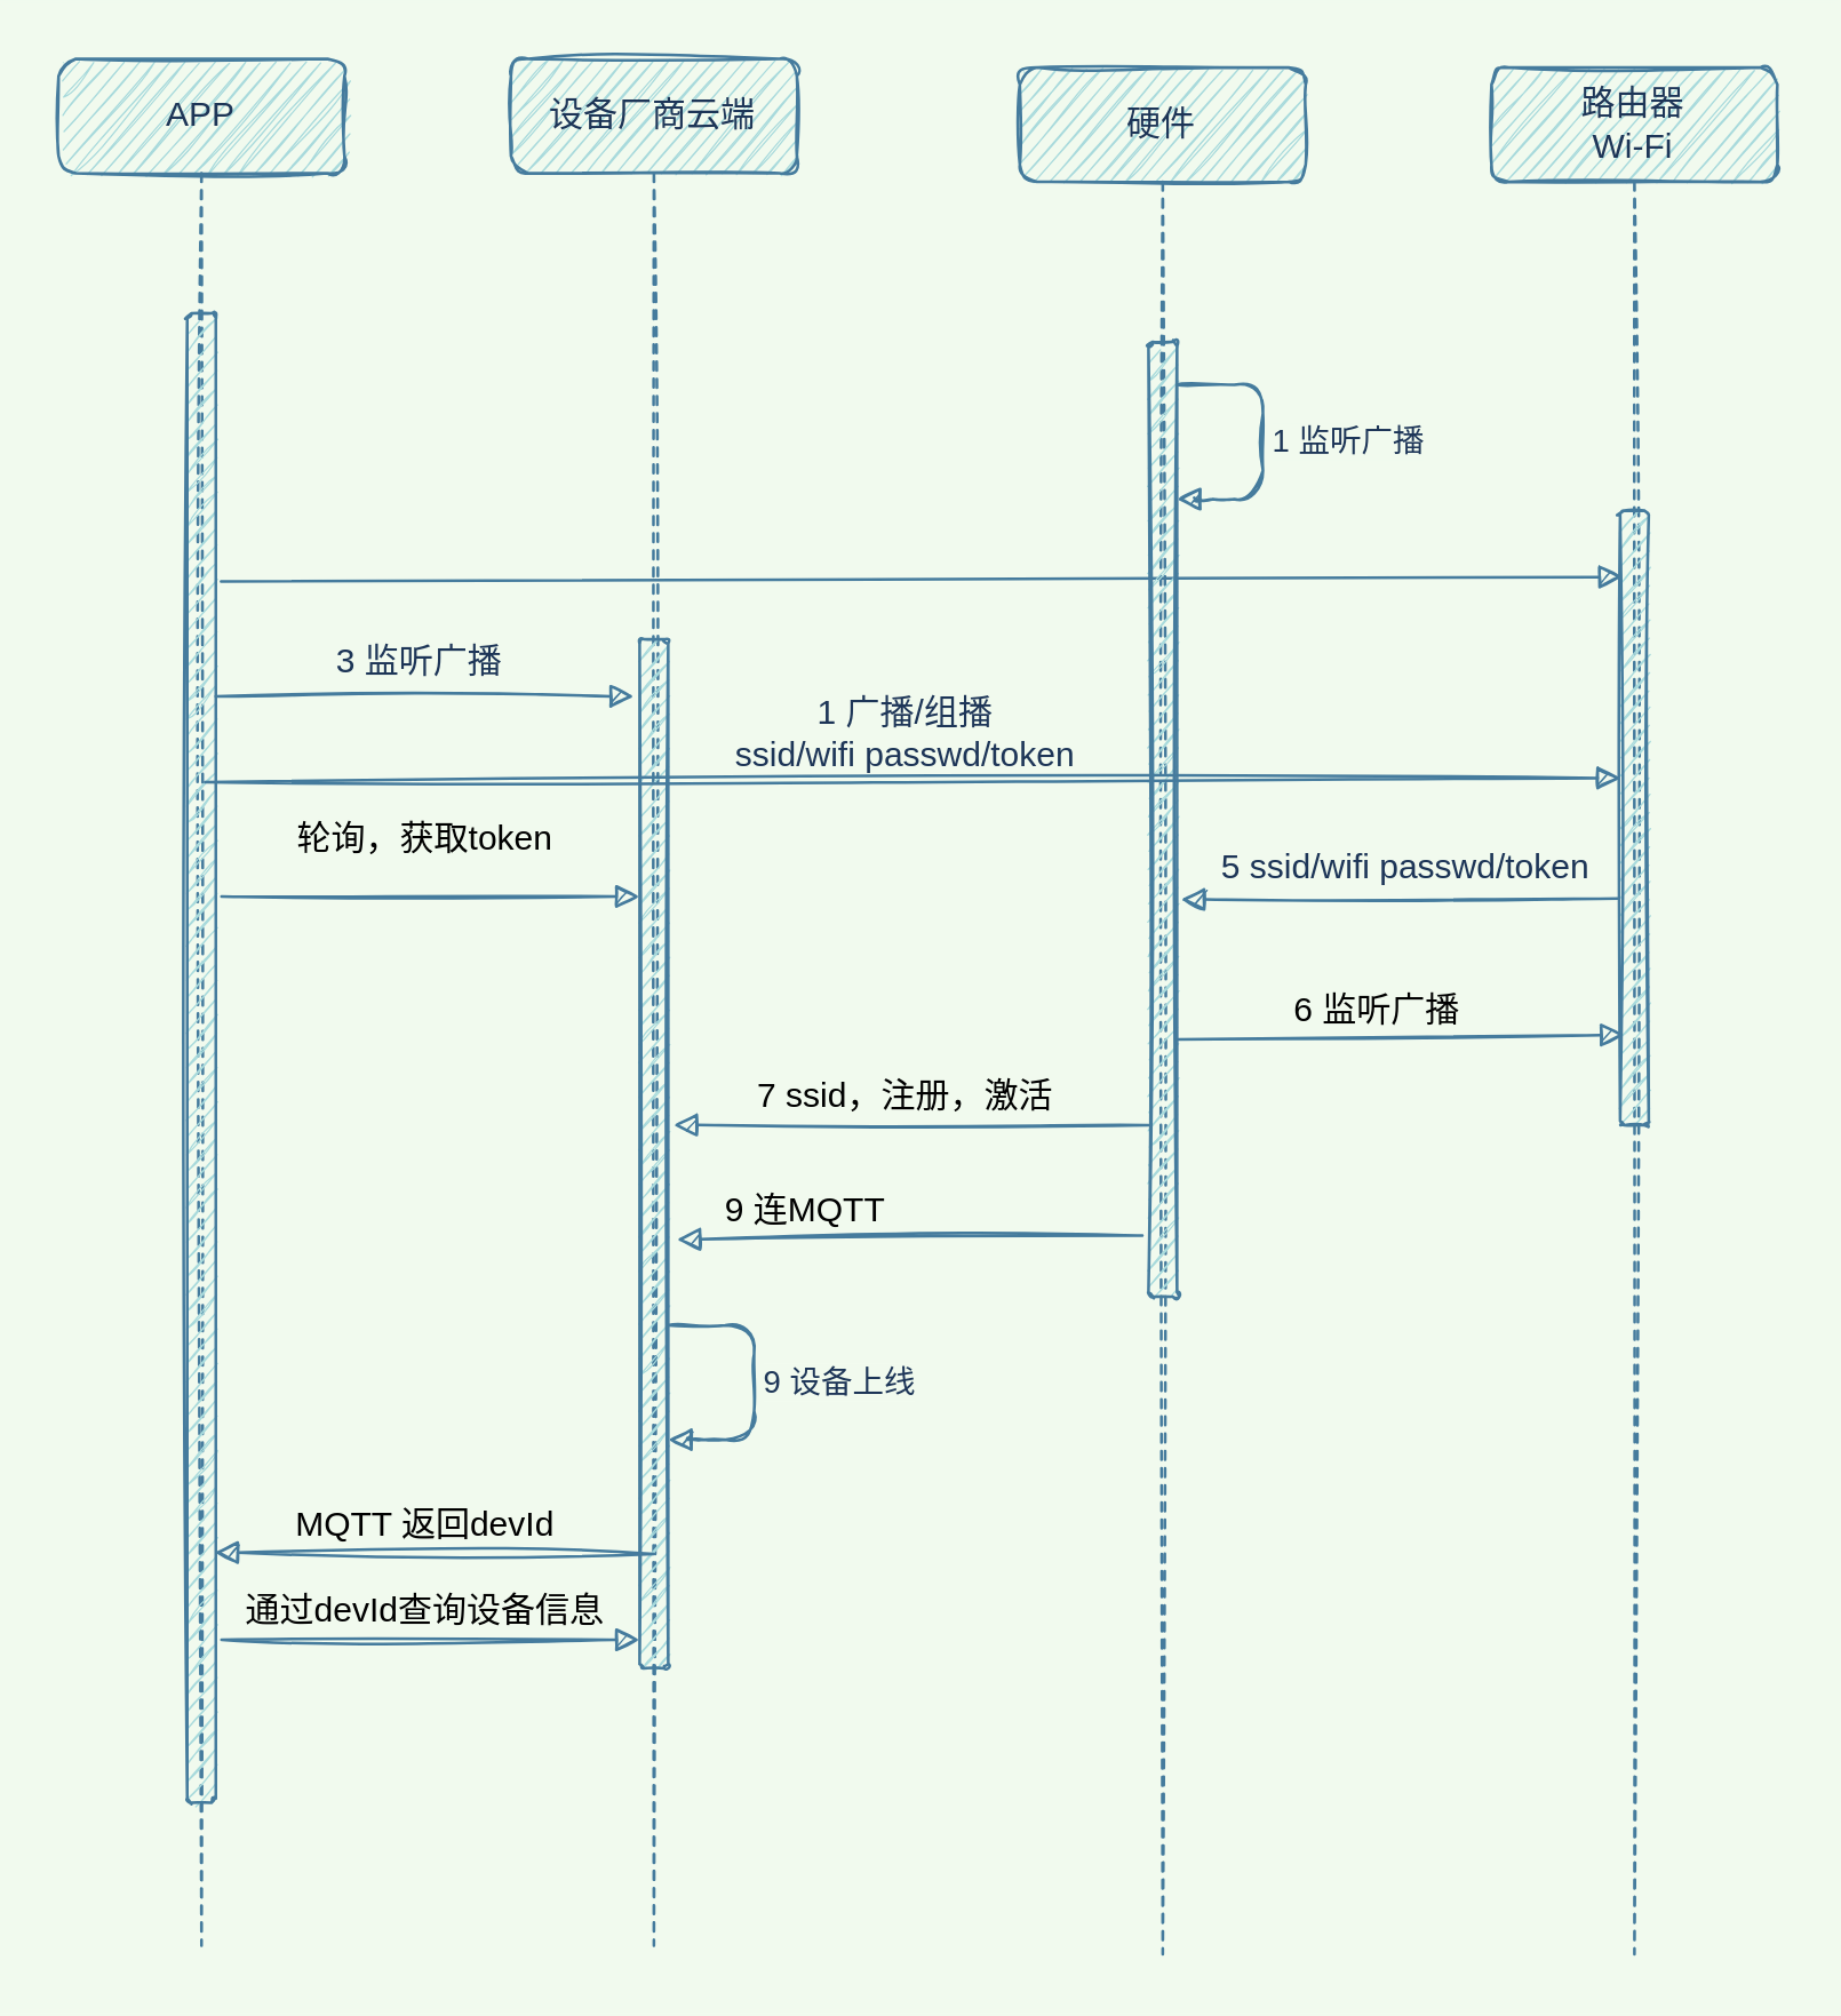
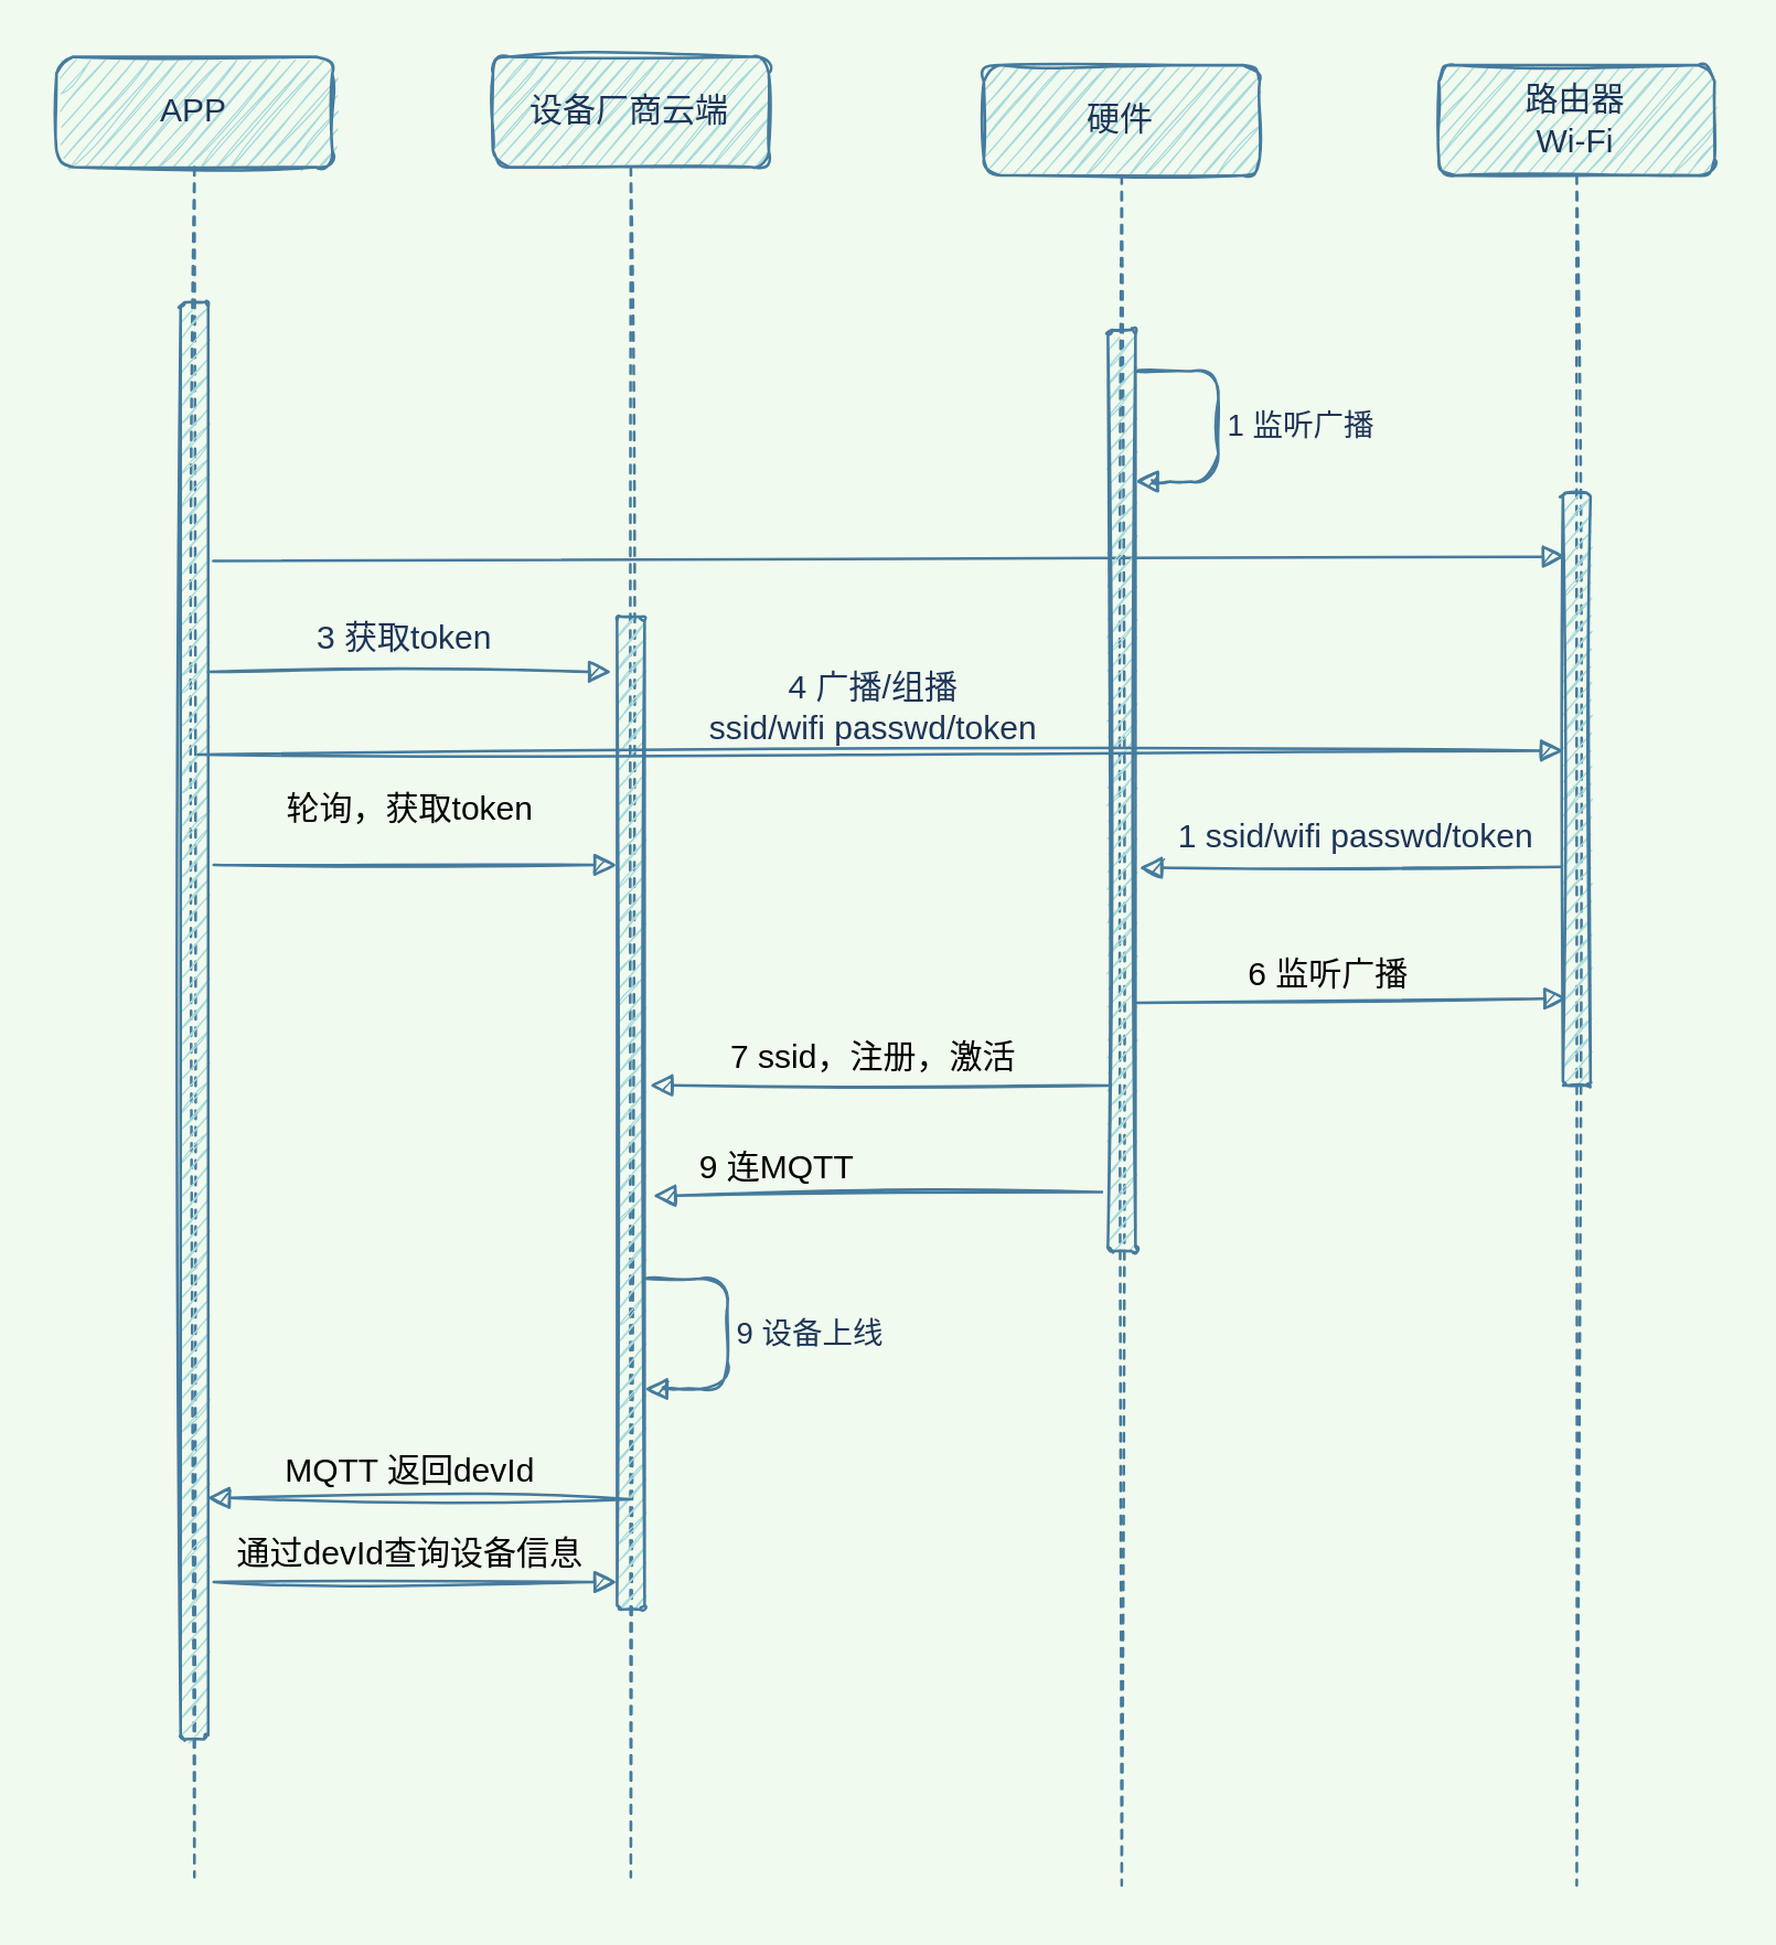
- <mxCell id="14" value="3 监听广播" style="text;html=1;align=center;verticalAlign=middle;resizable=0;points=[];autosize=1;strokeColor=none;rounded=1;fontColor=#1D3557;sketch=1;" vertex="1" parent="1"><mxGeometry x="106.25" y="220.5" width="80" height="20" as="geometry" /></mxCell>
+ <mxCell id="14" value="3 获取token" style="text;html=1;align=center;verticalAlign=middle;resizable=0;points=[];autosize=1;strokeColor=none;rounded=1;fontColor=#1D3557;sketch=1;" vertex="1" parent="1"><mxGeometry x="106.25" y="220.5" width="80" height="20" as="geometry" /></mxCell>
- <mxCell id="16" value="1 广播/组播 &lt;br&gt;ssid/wifi passwd/token" style="text;html=1;align=center;verticalAlign=middle;resizable=0;points=[];autosize=1;strokeColor=none;rounded=1;fontColor=#1D3557;sketch=1;" vertex="1" parent="1"><mxGeometry x="251.25" y="240.5" width="130" height="30" as="geometry" /></mxCell>
+ <mxCell id="16" value="4 广播/组播 &lt;br&gt;ssid/wifi passwd/token" style="text;html=1;align=center;verticalAlign=middle;resizable=0;points=[];autosize=1;strokeColor=none;rounded=1;fontColor=#1D3557;sketch=1;" vertex="1" parent="1"><mxGeometry x="251.25" y="240.5" width="130" height="30" as="geometry" /></mxCell>
- <mxCell id="18" value="&lt;span style=&quot;color: rgb(29 , 53 , 87)&quot;&gt;5 ssid/wifi passwd/token&lt;/span&gt;" style="text;html=1;align=center;verticalAlign=middle;resizable=0;points=[];autosize=1;strokeColor=none;" vertex="1" parent="1"><mxGeometry x="421.25" y="293" width="140" height="20" as="geometry" /></mxCell>
+ <mxCell id="18" value="&lt;span style=&quot;color: rgb(29 , 53 , 87)&quot;&gt;1 ssid/wifi passwd/token&lt;/span&gt;" style="text;html=1;align=center;verticalAlign=middle;resizable=0;points=[];autosize=1;strokeColor=none;" vertex="1" parent="1"><mxGeometry x="421.25" y="293" width="140" height="20" as="geometry" /></mxCell>
